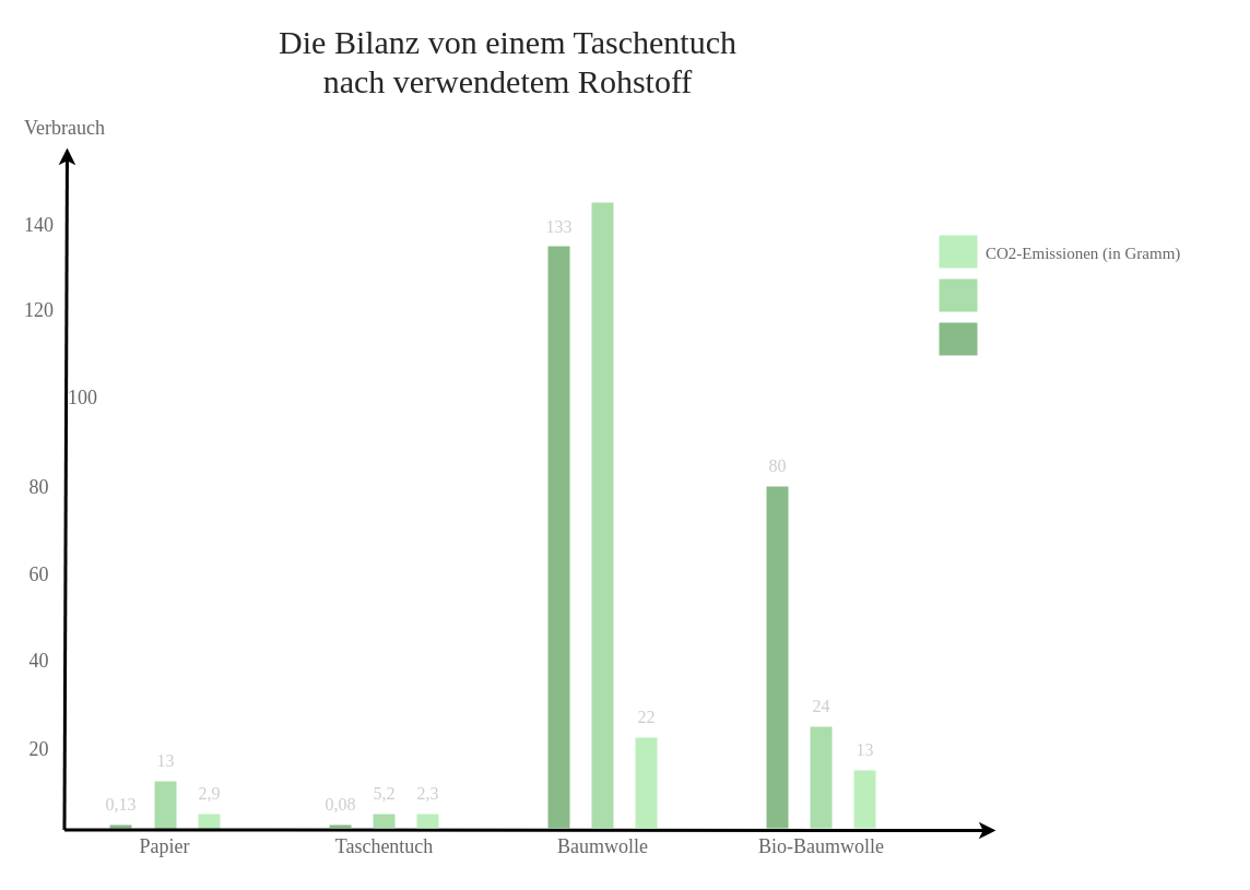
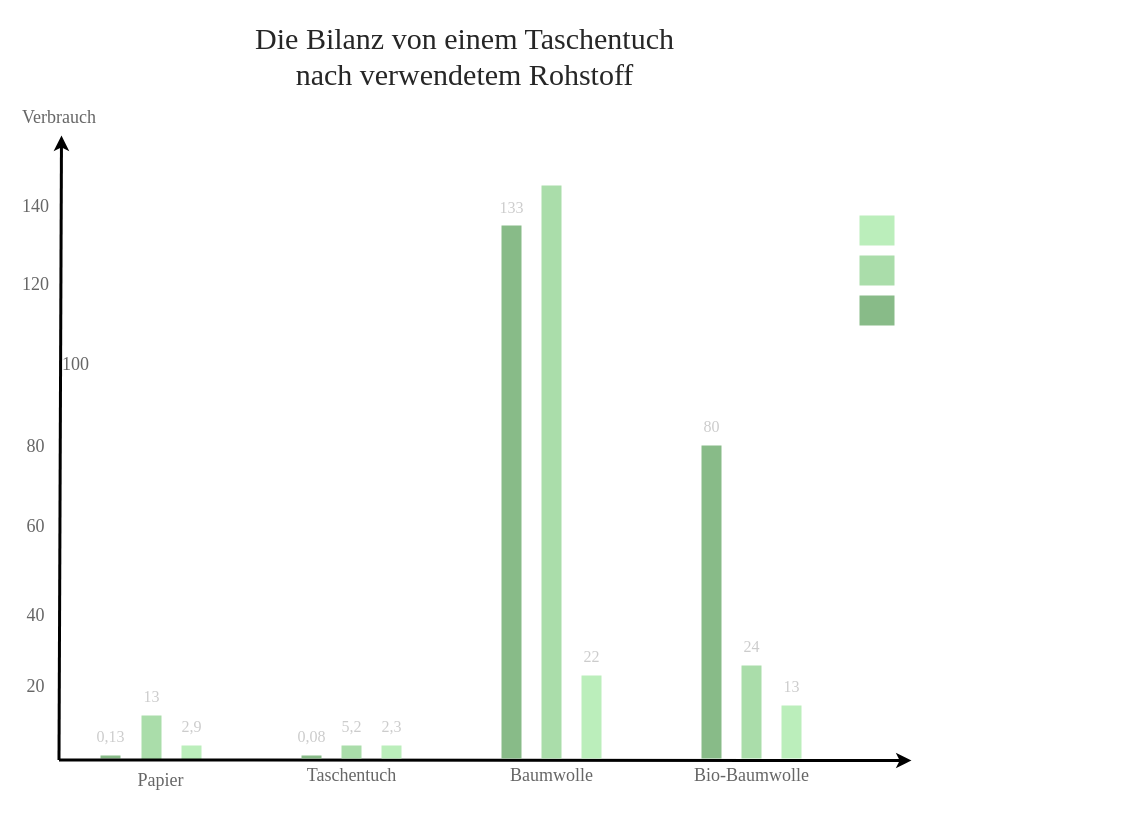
- <mxCell id="13" value="CO2-Emissionen (in Gramm)&lt;br&gt;" style="text;spacingTop=-5;html=1;fontColor=#666666;fontSize=15;fontFamily=Verdana;" parent="1" vertex="1"><mxGeometry x="899.5" y="220.5" width="222" height="20" as="geometry" /></mxCell>
- <mxCell id="27" value="40" style="text;spacingTop=-5;align=center;verticalAlign=middle;fontStyle=0;html=1;fontSize=18;fontColor=#666666;fontFamily=Verdana;" vertex="1" parent="1"><mxGeometry x="20" y="590.5" width="30" height="33" as="geometry" /></mxCell>
+ <mxCell id="27" value="40" style="text;spacingTop=-5;align=center;verticalAlign=middle;fontStyle=0;html=1;fontSize=18;fontColor=#666666;fontFamily=Verdana;" vertex="1" parent="1"><mxGeometry x="20" y="600.5" width="30" height="33" as="geometry" /></mxCell>
- <mxCell id="7" value="Papier" style="text;spacingTop=-5;align=center;verticalAlign=middle;fontStyle=0;html=1;fontSize=18;fontColor=#666;fontFamily=Verdana;" parent="1" vertex="1"><mxGeometry x="90" y="762.5" width="120" height="30" as="geometry" /></mxCell>
+ <mxCell id="7" value="Papier" style="text;spacingTop=-5;align=center;verticalAlign=middle;fontStyle=0;html=1;fontSize=18;fontColor=#666;fontFamily=Verdana;" parent="1" vertex="1"><mxGeometry x="100" y="767.5" width="120" height="30" as="geometry" /></mxCell>
